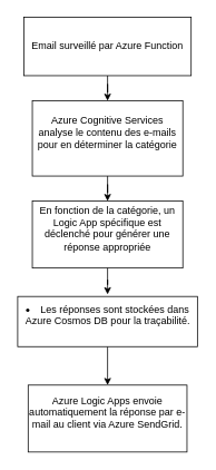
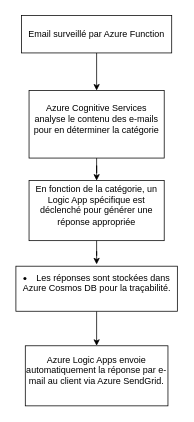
- <mxCell id="3" value="Email surveillé par Azure Function" style="rounded=0;whiteSpace=wrap;html=1;" vertex="1" parent="1"><mxGeometry x="28" y="20" width="200" height="70" as="geometry" /></mxCell>
+ <mxCell id="3" value="Email surveillé par Azure Function" style="rounded=0;whiteSpace=wrap;html=1;" vertex="1" parent="1"><mxGeometry x="28" y="20" width="200" height="50" as="geometry" /></mxCell>
